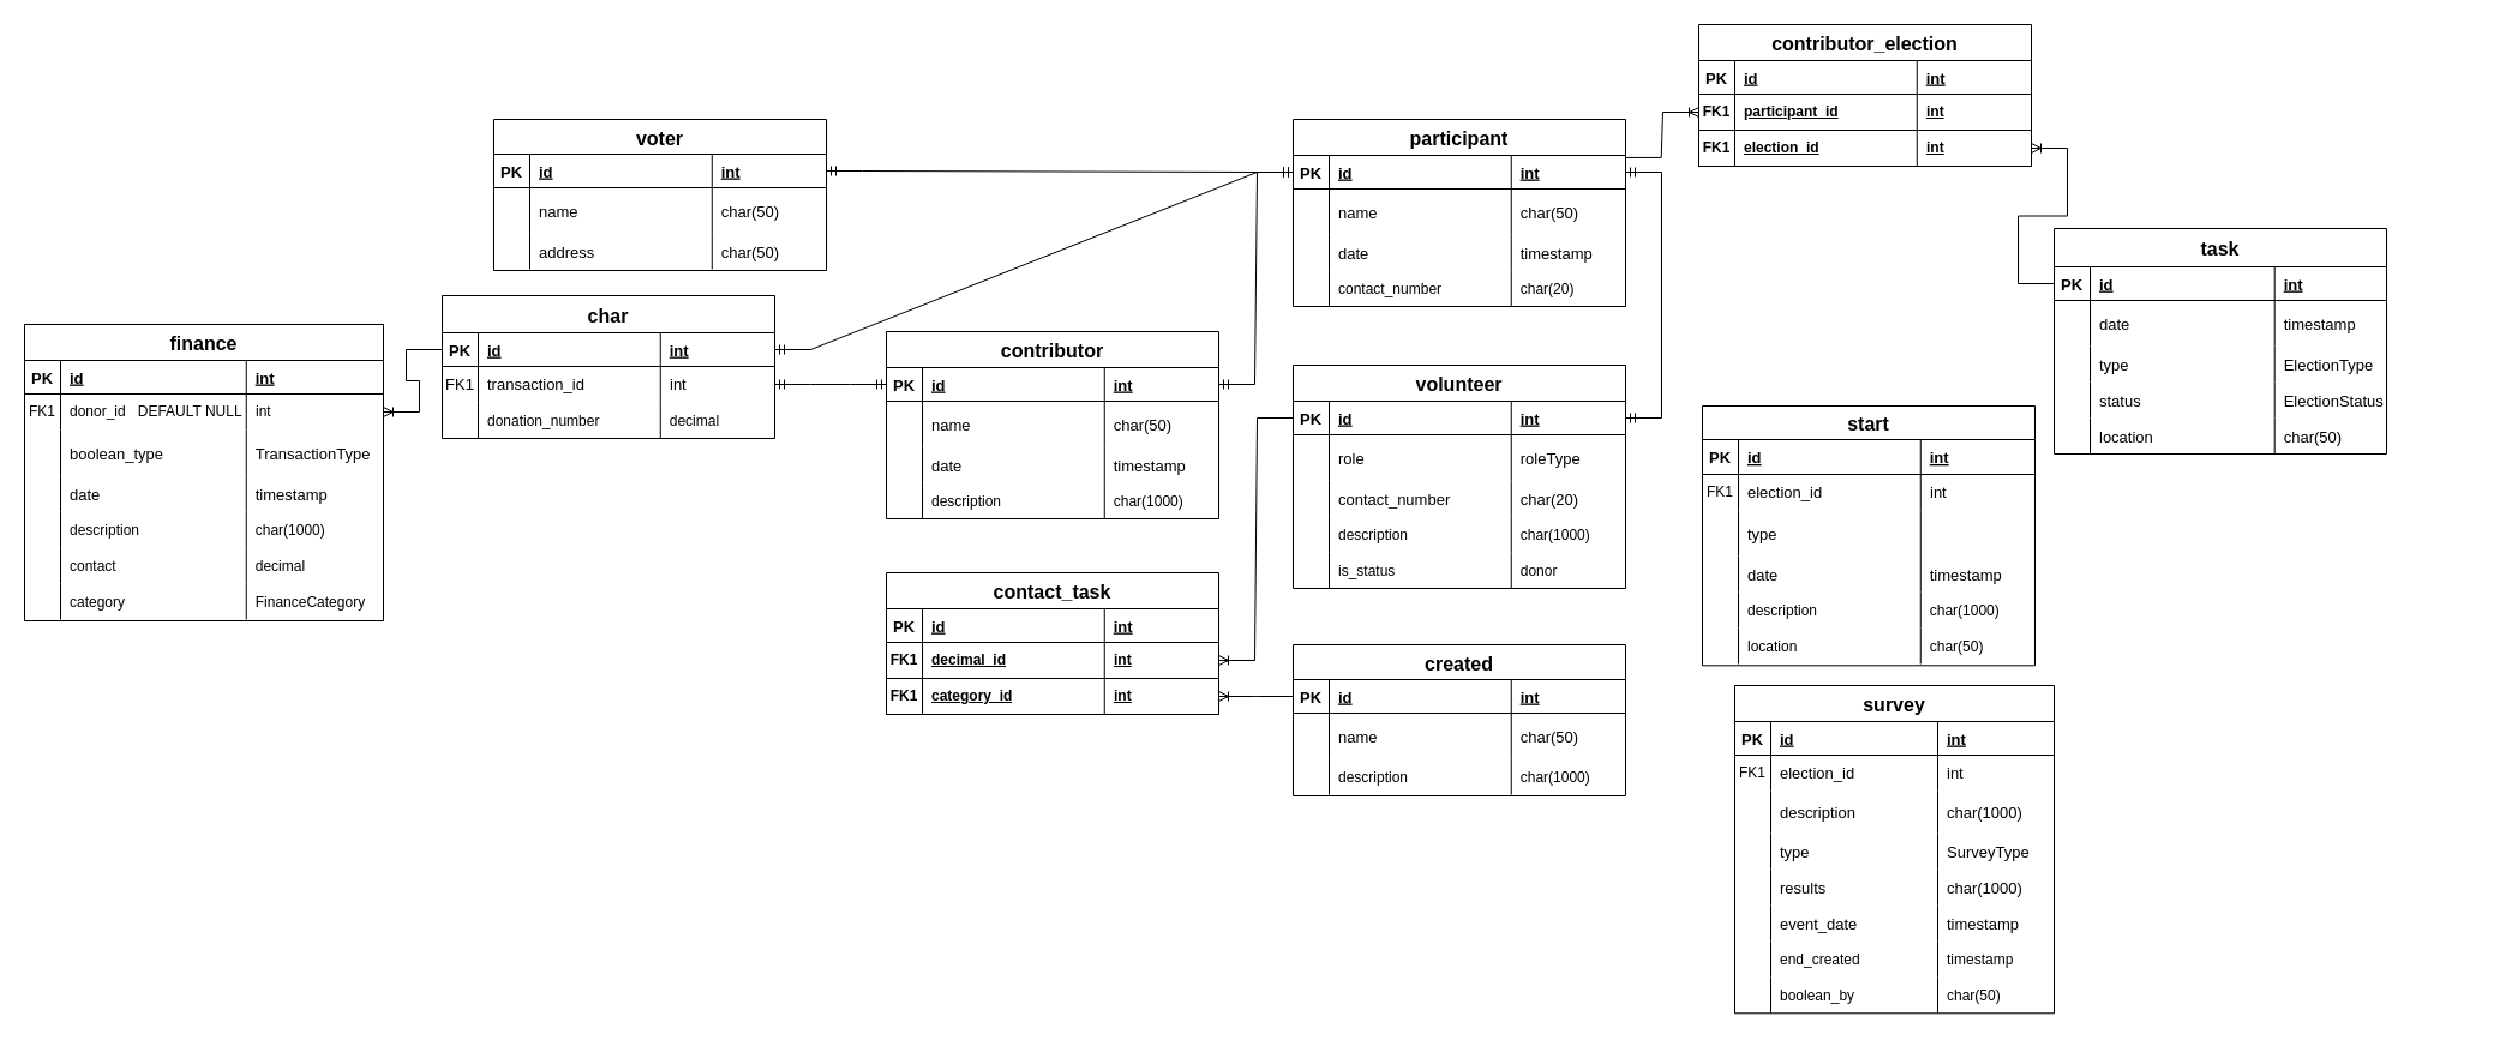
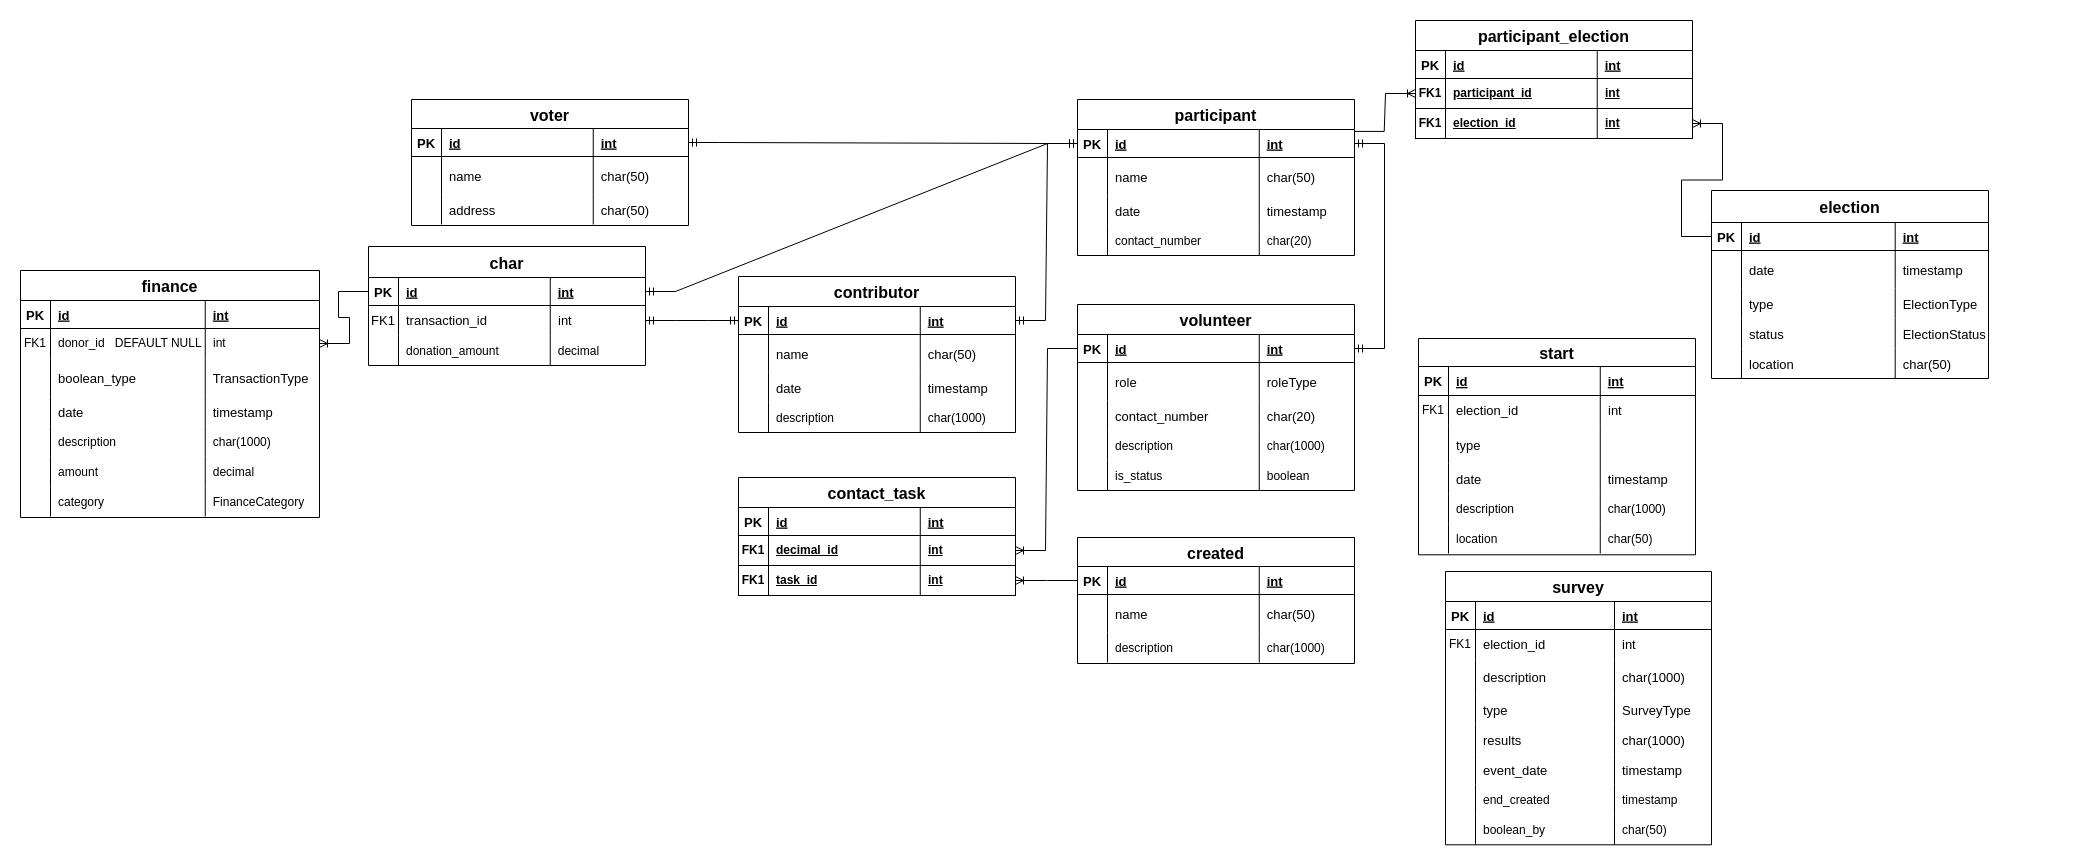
- <mxCell id="224" value="contributor_election" style="shape=table;startSize=30;container=1;collapsible=1;childLayout=tableLayout;fixedRows=1;rowLines=0;fontStyle=1;align=center;resizeLast=1;fillColor=#FFFFFF;strokeColor=#000000;fontSize=16;direction=east;flipH=0;flipV=0;" vertex="1" parent="1"><mxGeometry x="1415" y="20" width="277" height="118" as="geometry" /></mxCell>
+ <mxCell id="224" value="participant_election" style="shape=table;startSize=30;container=1;collapsible=1;childLayout=tableLayout;fixedRows=1;rowLines=0;fontStyle=1;align=center;resizeLast=1;fillColor=#FFFFFF;strokeColor=#000000;fontSize=16;direction=east;flipH=0;flipV=0;" vertex="1" parent="1"><mxGeometry x="1415" y="20" width="277" height="118" as="geometry" /></mxCell>
- <mxCell id="2" value="task" style="shape=table;startSize=32;container=1;collapsible=1;childLayout=tableLayout;fixedRows=1;rowLines=0;fontStyle=1;align=center;resizeLast=1;fillColor=#FFFFFF;strokeColor=#000000;fontSize=16;direction=east;flipH=0;flipV=0;" parent="1" vertex="1"><mxGeometry x="1711" y="190" width="277" height="188" as="geometry" /></mxCell>
+ <mxCell id="2" value="election" style="shape=table;startSize=32;container=1;collapsible=1;childLayout=tableLayout;fixedRows=1;rowLines=0;fontStyle=1;align=center;resizeLast=1;fillColor=#FFFFFF;strokeColor=#000000;fontSize=16;direction=east;flipH=0;flipV=0;" parent="1" vertex="1"><mxGeometry x="1711" y="190" width="277" height="188" as="geometry" /></mxCell>
- <mxCell id="47" value="donation_number" style="shape=partialRectangle;connectable=0;fillColor=none;top=0;left=0;bottom=0;right=0;align=left;spacingLeft=6;overflow=hidden;" parent="45" vertex="1"><mxGeometry x="30" width="151.75" height="30" as="geometry"><mxRectangle width="151.75" height="30" as="alternateBounds" /></mxGeometry></mxCell>
+ <mxCell id="47" value="donation_amount" style="shape=partialRectangle;connectable=0;fillColor=none;top=0;left=0;bottom=0;right=0;align=left;spacingLeft=6;overflow=hidden;" parent="45" vertex="1"><mxGeometry x="30" width="151.75" height="30" as="geometry"><mxRectangle width="151.75" height="30" as="alternateBounds" /></mxGeometry></mxCell>
- <mxCell id="162" value="contact" style="shape=partialRectangle;connectable=0;fillColor=none;top=0;left=0;bottom=0;right=0;align=left;spacingLeft=6;overflow=hidden;" parent="160" vertex="1"><mxGeometry x="30" width="154.75" height="30" as="geometry"><mxRectangle width="154.75" height="30" as="alternateBounds" /></mxGeometry></mxCell>
+ <mxCell id="162" value="amount" style="shape=partialRectangle;connectable=0;fillColor=none;top=0;left=0;bottom=0;right=0;align=left;spacingLeft=6;overflow=hidden;" parent="160" vertex="1"><mxGeometry x="30" width="154.75" height="30" as="geometry"><mxRectangle width="154.75" height="30" as="alternateBounds" /></mxGeometry></mxCell>
- <mxCell id="86" value="donor" style="shape=partialRectangle;connectable=0;fillColor=none;top=0;left=0;bottom=0;right=0;align=left;spacingLeft=6;overflow=hidden;" parent="83" vertex="1"><mxGeometry x="181.75" width="95.25" height="30" as="geometry"><mxRectangle width="95.25" height="30" as="alternateBounds" /></mxGeometry></mxCell>
+ <mxCell id="86" value="boolean" style="shape=partialRectangle;connectable=0;fillColor=none;top=0;left=0;bottom=0;right=0;align=left;spacingLeft=6;overflow=hidden;" parent="83" vertex="1"><mxGeometry x="181.75" width="95.25" height="30" as="geometry"><mxRectangle width="95.25" height="30" as="alternateBounds" /></mxGeometry></mxCell>
- <mxCell id="111" value="category_id" style="shape=partialRectangle;connectable=0;fillColor=none;top=0;left=0;bottom=0;right=0;align=left;spacingLeft=6;fontStyle=5;overflow=hidden;whiteSpace=wrap;html=1;" parent="109" vertex="1"><mxGeometry x="30" width="151.75" height="30" as="geometry"><mxRectangle width="151.75" height="30" as="alternateBounds" /></mxGeometry></mxCell>
+ <mxCell id="111" value="task_id" style="shape=partialRectangle;connectable=0;fillColor=none;top=0;left=0;bottom=0;right=0;align=left;spacingLeft=6;fontStyle=5;overflow=hidden;whiteSpace=wrap;html=1;" parent="109" vertex="1"><mxGeometry x="30" width="151.75" height="30" as="geometry"><mxRectangle width="151.75" height="30" as="alternateBounds" /></mxGeometry></mxCell>
